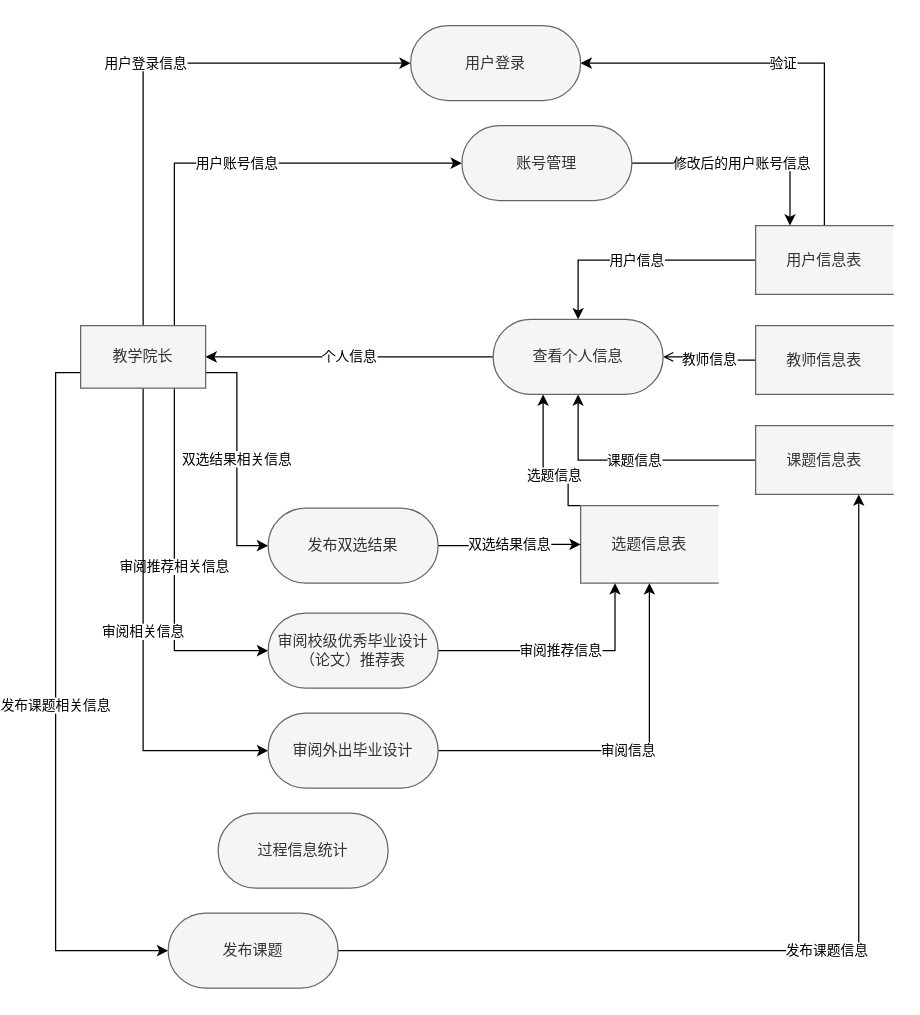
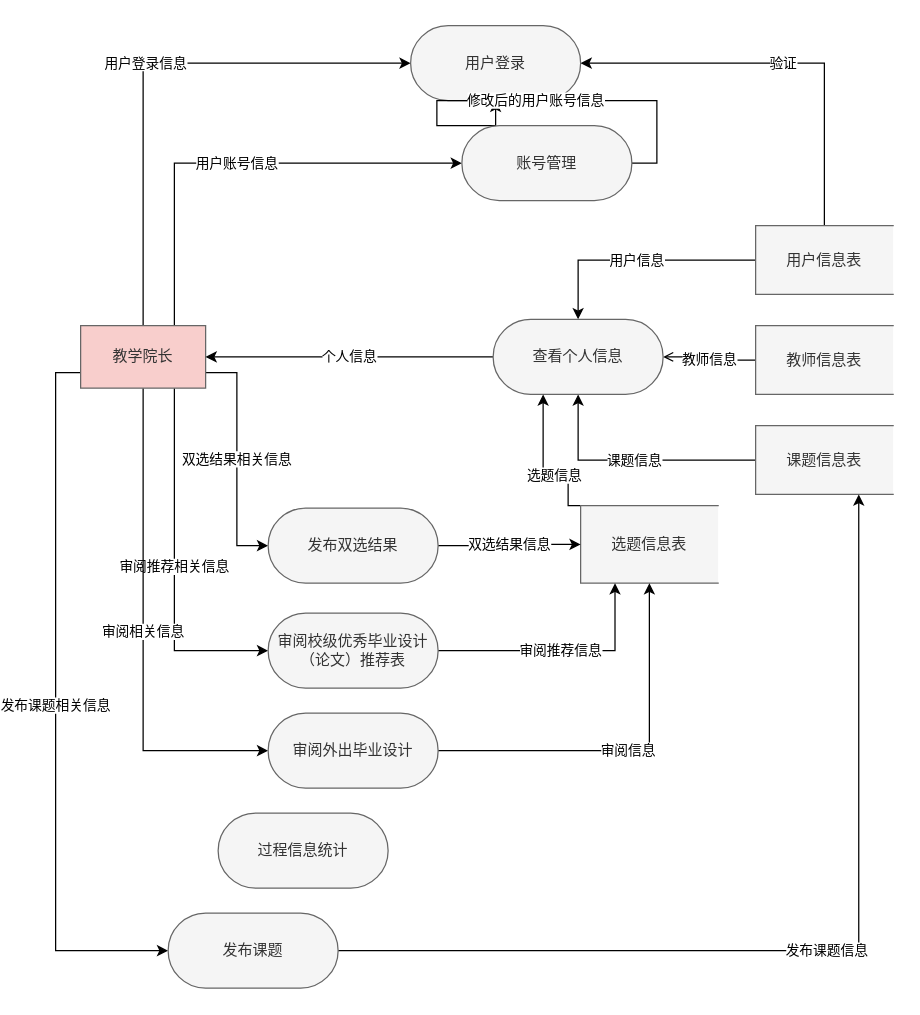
- <mxCell id="19" value="修改后的用户账号信息" style="edgeStyle=orthogonalEdgeStyle;rounded=0;orthogonalLoop=1;jettySize=auto;html=1;exitX=1;exitY=0.5;exitDx=0;exitDy=0;exitPerimeter=0;entryX=0.25;entryY=0;entryDx=0;entryDy=0;" parent="1" source="20" target="12" edge="1"><mxGeometry relative="1" as="geometry" /></mxCell>
+ <mxCell id="19" value="修改后的用户账号信息" style="edgeStyle=orthogonalEdgeStyle;rounded=0;orthogonalLoop=1;jettySize=auto;html=1;exitX=1;exitY=0.5;exitDx=0;exitDy=0;exitPerimeter=0;" parent="1" source="20" target="9" edge="1"><mxGeometry relative="1" as="geometry" /></mxCell>
- <mxCell id="8" value="教学院长" style="html=1;dashed=0;whiteSpace=wrap;fillColor=#f5f5f5;fontColor=#333333;strokeColor=#666666;" parent="1" vertex="1"><mxGeometry x="20" y="260" width="100" height="50" as="geometry" /></mxCell>
+ <mxCell id="8" value="教学院长" style="html=1;dashed=0;whiteSpace=wrap;fillColor=#f8cecc;fontColor=#333333;strokeColor=#666666;" parent="1" vertex="1"><mxGeometry x="20" y="260" width="100" height="50" as="geometry" /></mxCell>
